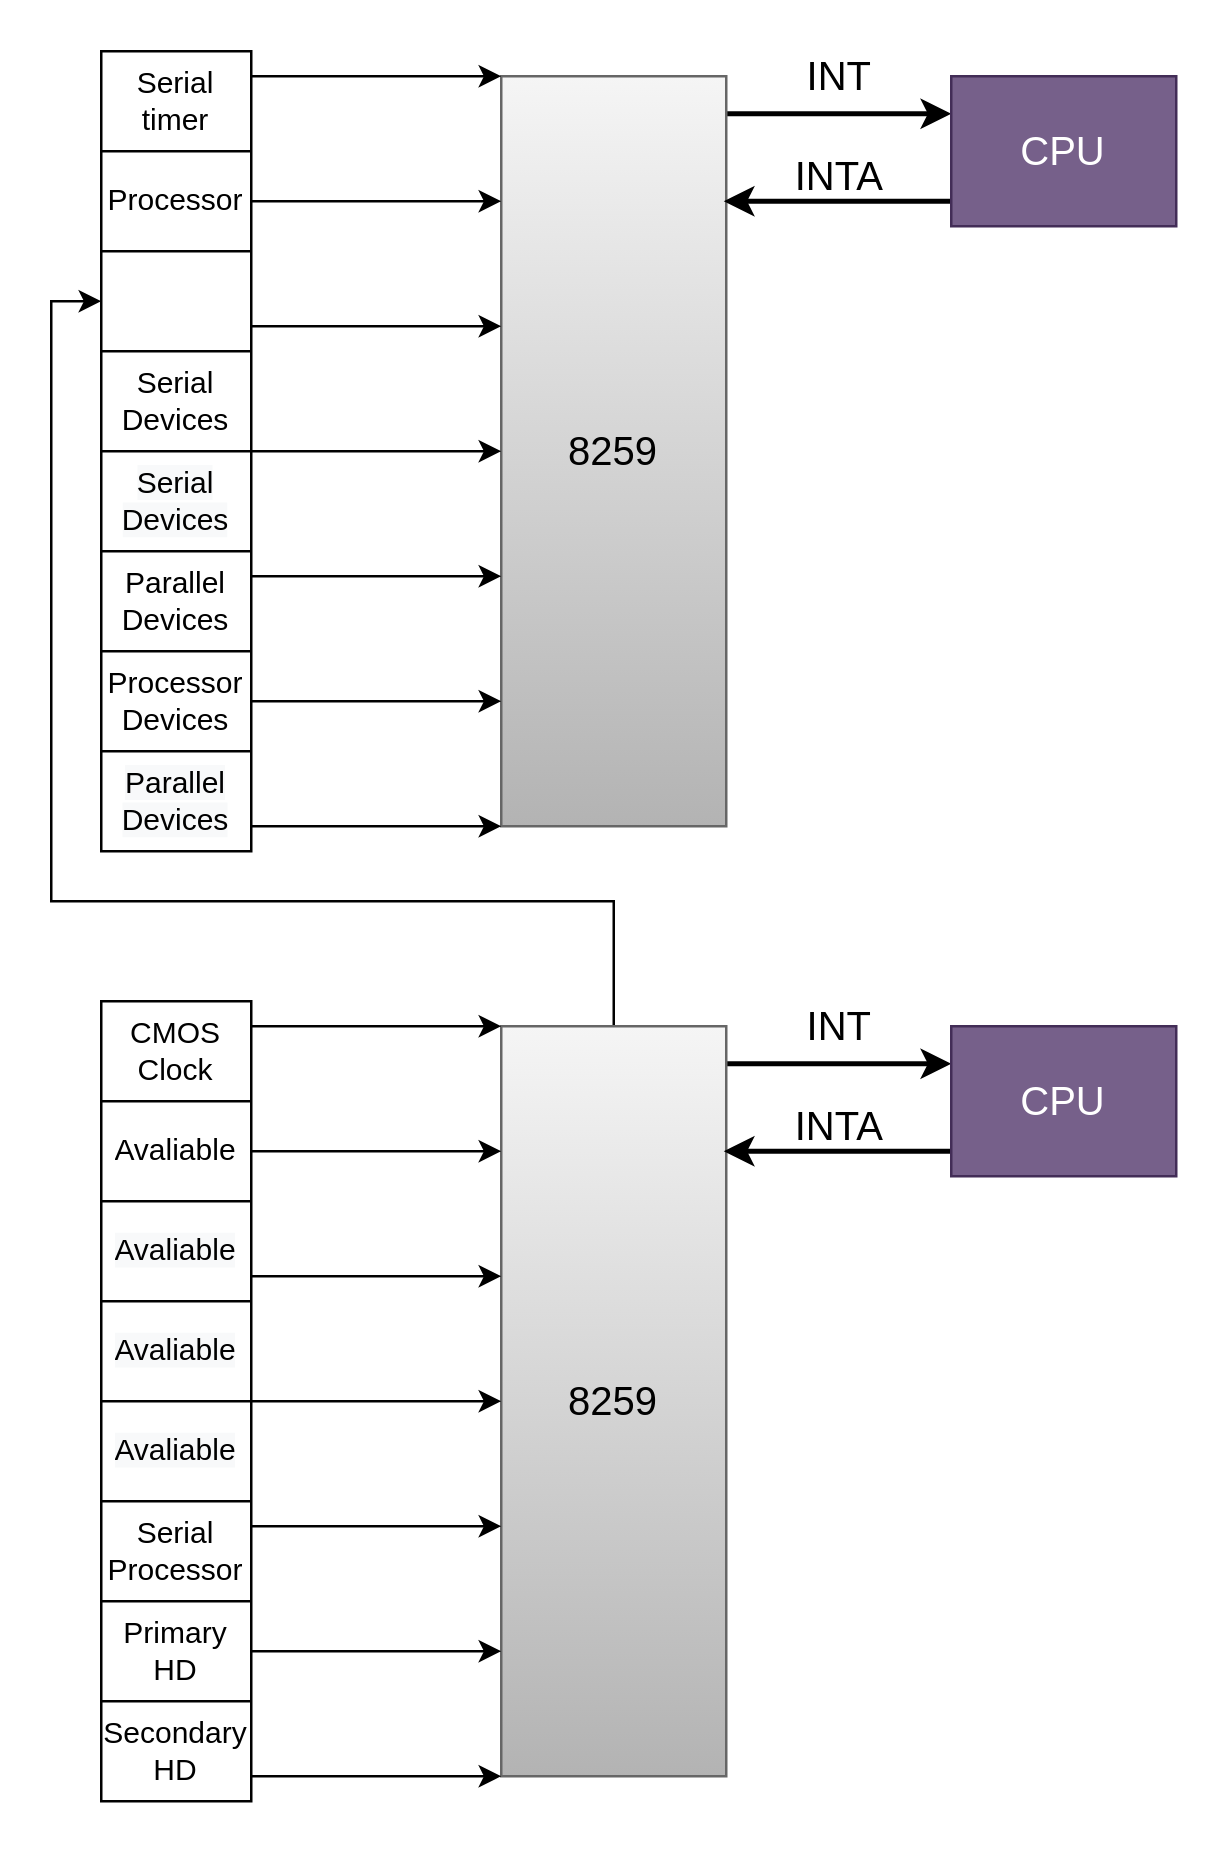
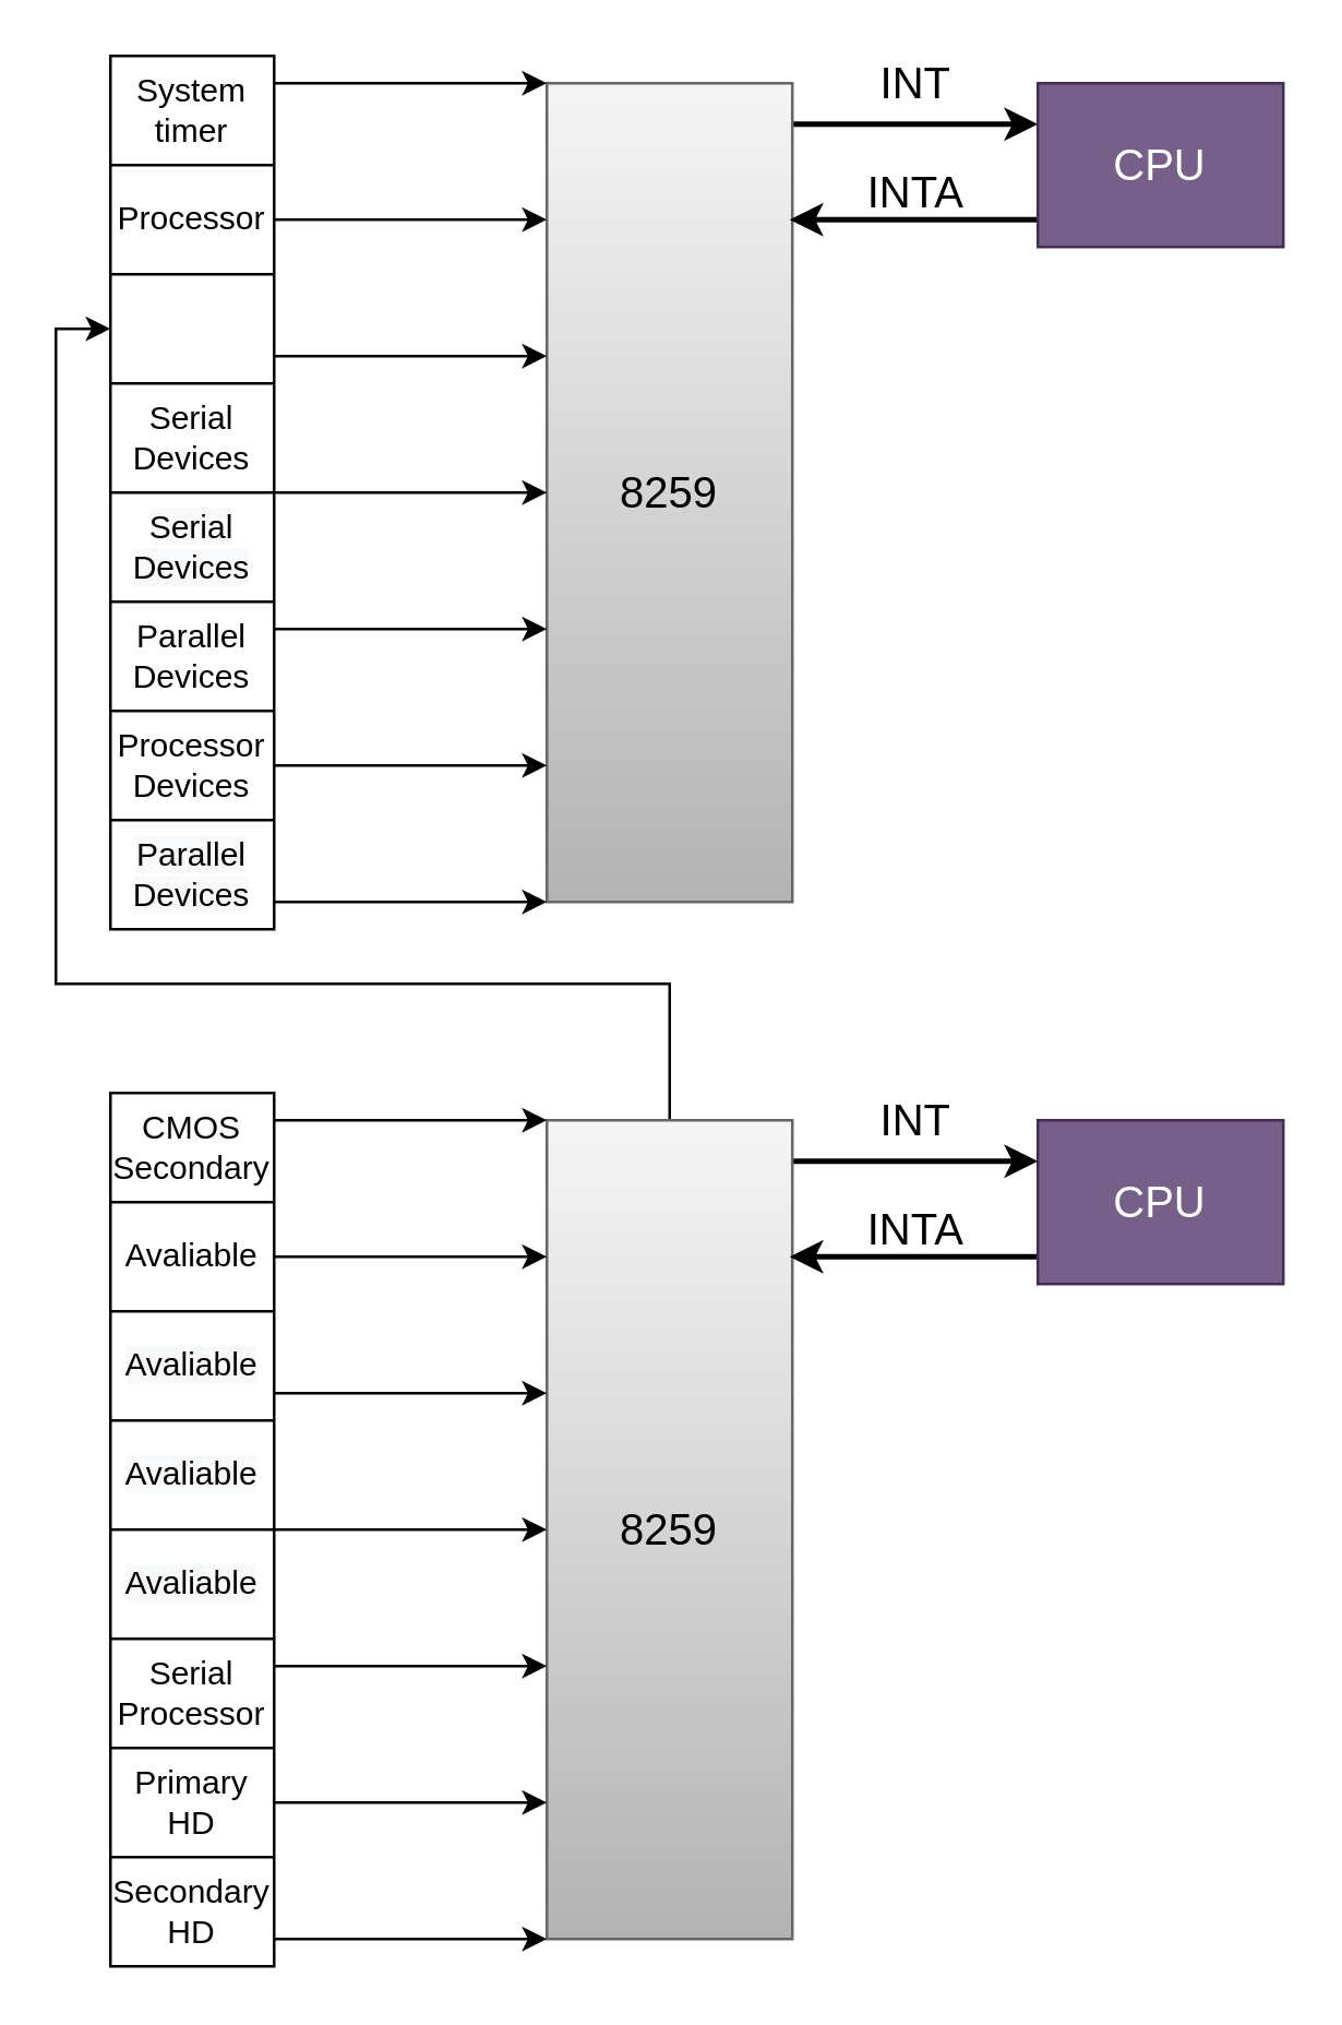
- <mxCell id="31" value="Serial&lt;br&gt;timer" style="shape=partialRectangle;html=1;whiteSpace=wrap;connectable=0;overflow=hidden;fillColor=none;top=0;left=0;bottom=0;right=0;" vertex="1" parent="30"><mxGeometry width="60" height="40" as="geometry" /></mxCell>
+ <mxCell id="31" value="System&lt;br&gt;timer" style="shape=partialRectangle;html=1;whiteSpace=wrap;connectable=0;overflow=hidden;fillColor=none;top=0;left=0;bottom=0;right=0;" vertex="1" parent="30"><mxGeometry width="60" height="40" as="geometry" /></mxCell>
- <mxCell id="48" value="CMOS&lt;br&gt;Clock" style="shape=partialRectangle;html=1;whiteSpace=wrap;connectable=0;overflow=hidden;fillColor=none;top=0;left=0;bottom=0;right=0;" vertex="1" parent="47"><mxGeometry width="60" height="40" as="geometry" /></mxCell>
+ <mxCell id="48" value="CMOS&lt;br&gt;Secondary" style="shape=partialRectangle;html=1;whiteSpace=wrap;connectable=0;overflow=hidden;fillColor=none;top=0;left=0;bottom=0;right=0;" vertex="1" parent="47"><mxGeometry width="60" height="40" as="geometry" /></mxCell>
